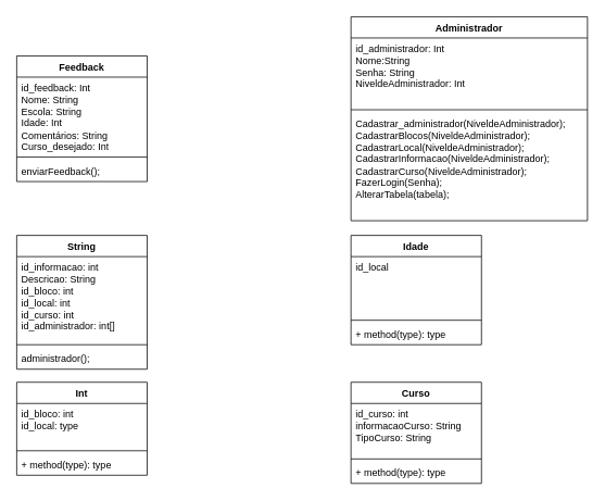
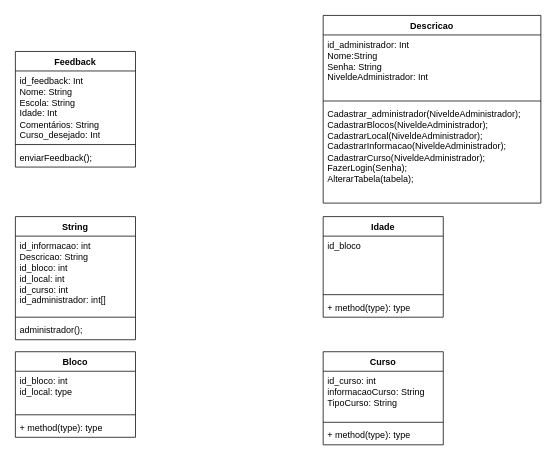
- <mxCell id="6" value="Administrador" style="swimlane;fontStyle=1;align=center;verticalAlign=top;childLayout=stackLayout;horizontal=1;startSize=26;horizontalStack=0;resizeParent=1;resizeParentMax=0;resizeLast=0;collapsible=1;marginBottom=0;whiteSpace=wrap;html=1;" vertex="1" parent="1"><mxGeometry x="430" y="20" width="290" height="250" as="geometry" /></mxCell>
+ <mxCell id="6" value="Descricao" style="swimlane;fontStyle=1;align=center;verticalAlign=top;childLayout=stackLayout;horizontal=1;startSize=26;horizontalStack=0;resizeParent=1;resizeParentMax=0;resizeLast=0;collapsible=1;marginBottom=0;whiteSpace=wrap;html=1;" vertex="1" parent="1"><mxGeometry x="430" y="20" width="290" height="250" as="geometry" /></mxCell>
- <mxCell id="15" value="id_local" style="text;strokeColor=none;fillColor=none;align=left;verticalAlign=top;spacingLeft=4;spacingRight=4;overflow=hidden;rotatable=0;points=[[0,0.5],[1,0.5]];portConstraint=eastwest;whiteSpace=wrap;html=1;" vertex="1" parent="14"><mxGeometry y="26" width="160" height="74" as="geometry" /></mxCell>
+ <mxCell id="15" value="id_bloco" style="text;strokeColor=none;fillColor=none;align=left;verticalAlign=top;spacingLeft=4;spacingRight=4;overflow=hidden;rotatable=0;points=[[0,0.5],[1,0.5]];portConstraint=eastwest;whiteSpace=wrap;html=1;" vertex="1" parent="14"><mxGeometry y="26" width="160" height="74" as="geometry" /></mxCell>
- <mxCell id="10" value="Int" style="swimlane;fontStyle=1;align=center;verticalAlign=top;childLayout=stackLayout;horizontal=1;startSize=26;horizontalStack=0;resizeParent=1;resizeParentMax=0;resizeLast=0;collapsible=1;marginBottom=0;whiteSpace=wrap;html=1;" vertex="1" parent="1"><mxGeometry x="20" y="468" width="160" height="114" as="geometry" /></mxCell>
+ <mxCell id="10" value="Bloco" style="swimlane;fontStyle=1;align=center;verticalAlign=top;childLayout=stackLayout;horizontal=1;startSize=26;horizontalStack=0;resizeParent=1;resizeParentMax=0;resizeLast=0;collapsible=1;marginBottom=0;whiteSpace=wrap;html=1;" vertex="1" parent="1"><mxGeometry x="20" y="468" width="160" height="114" as="geometry" /></mxCell>
